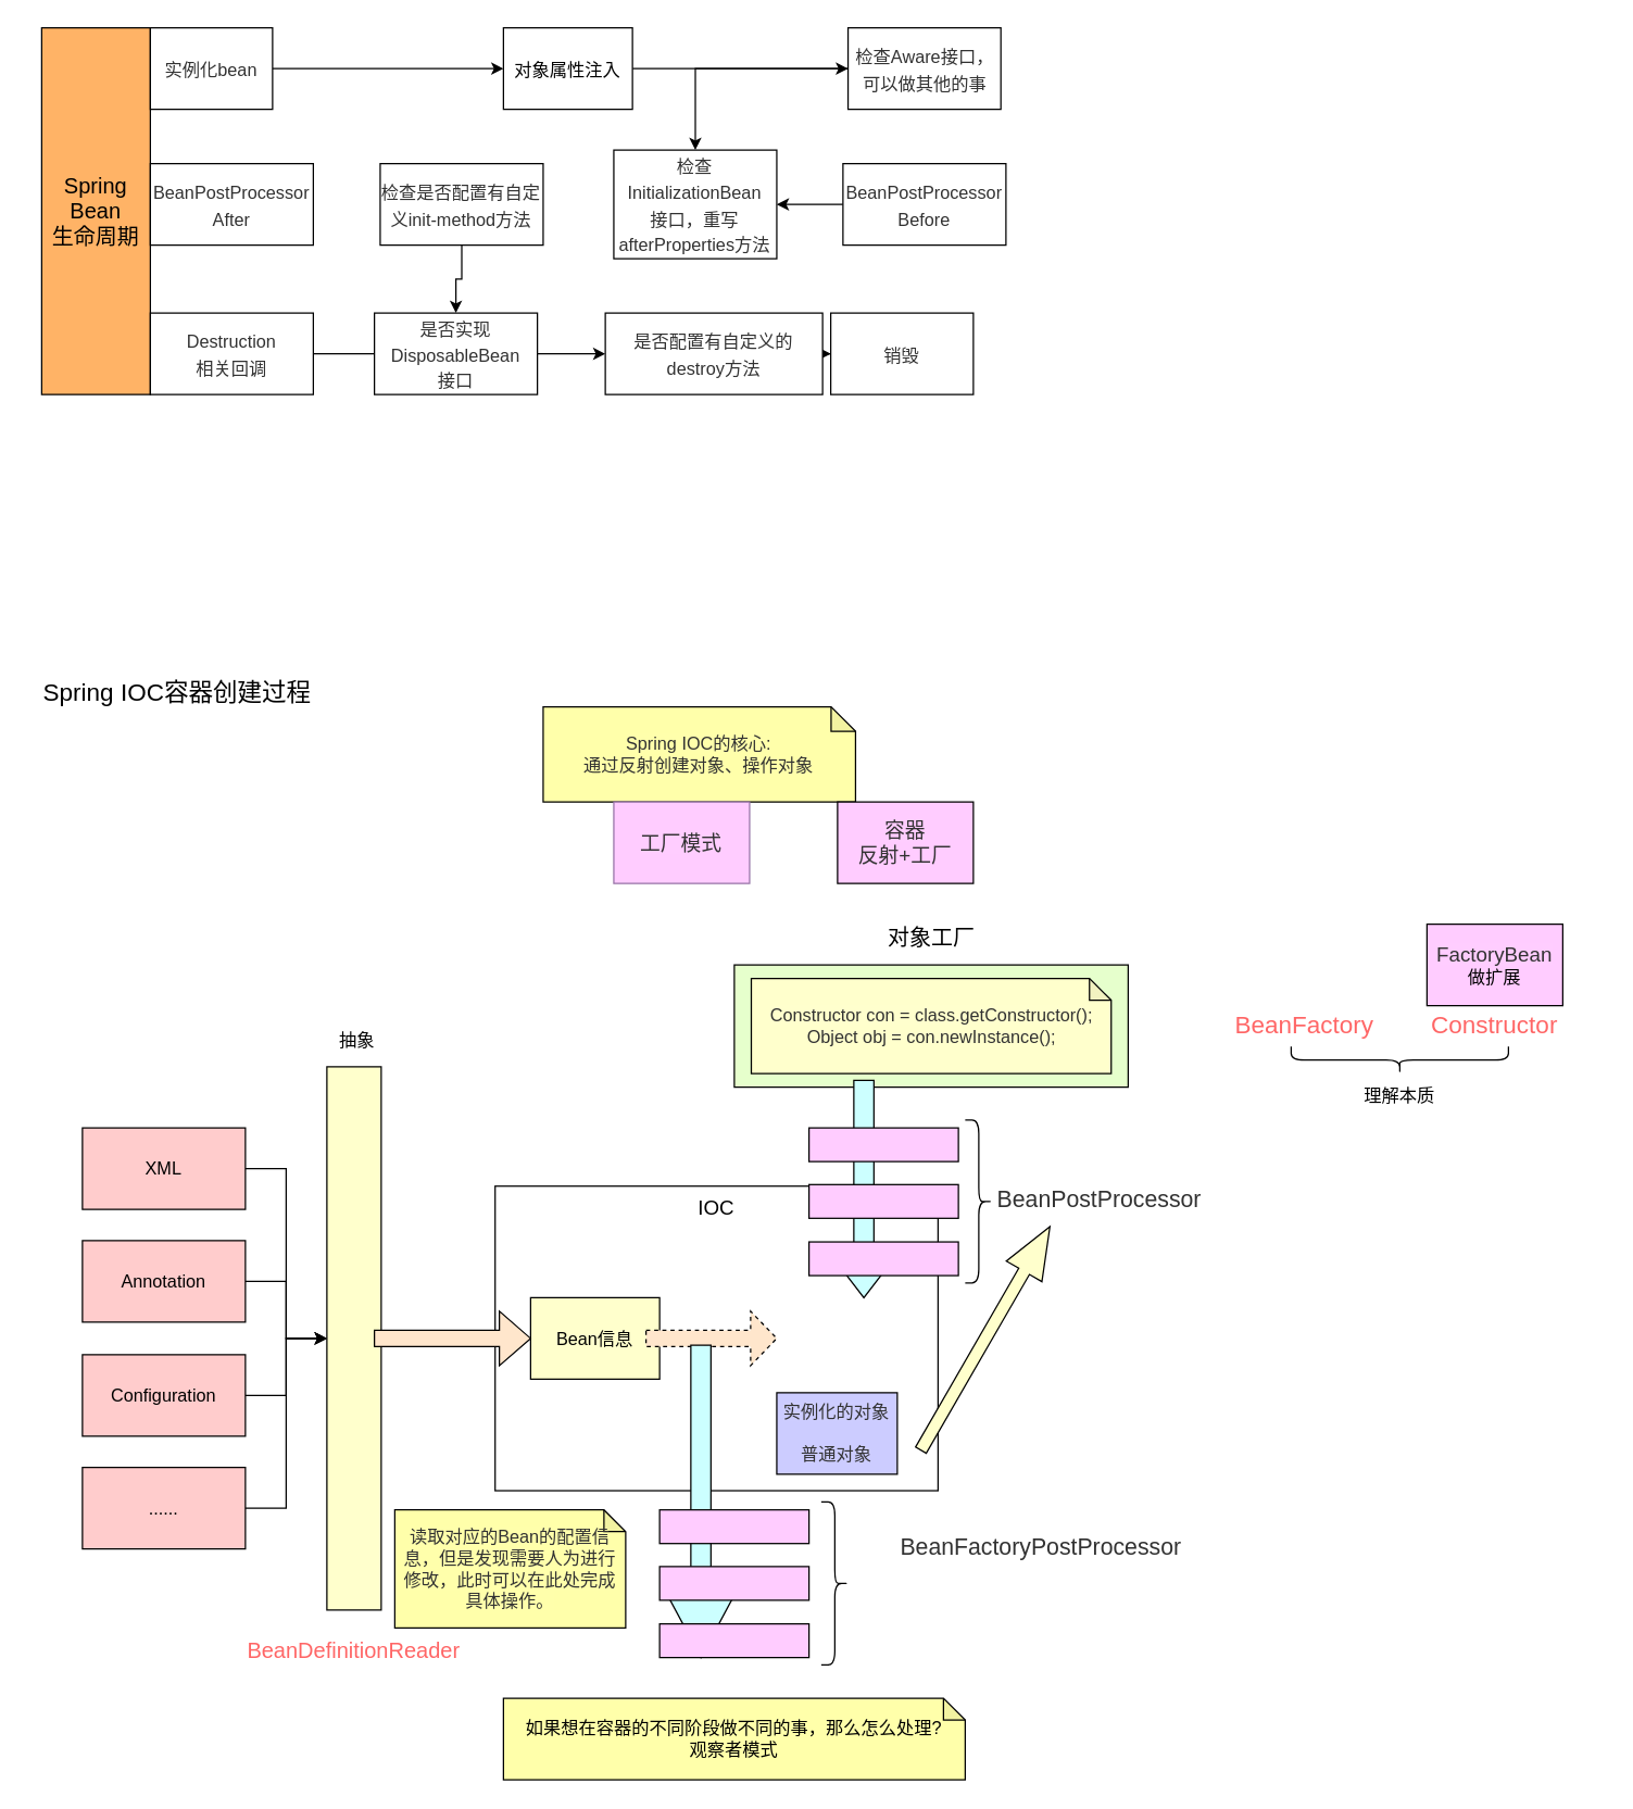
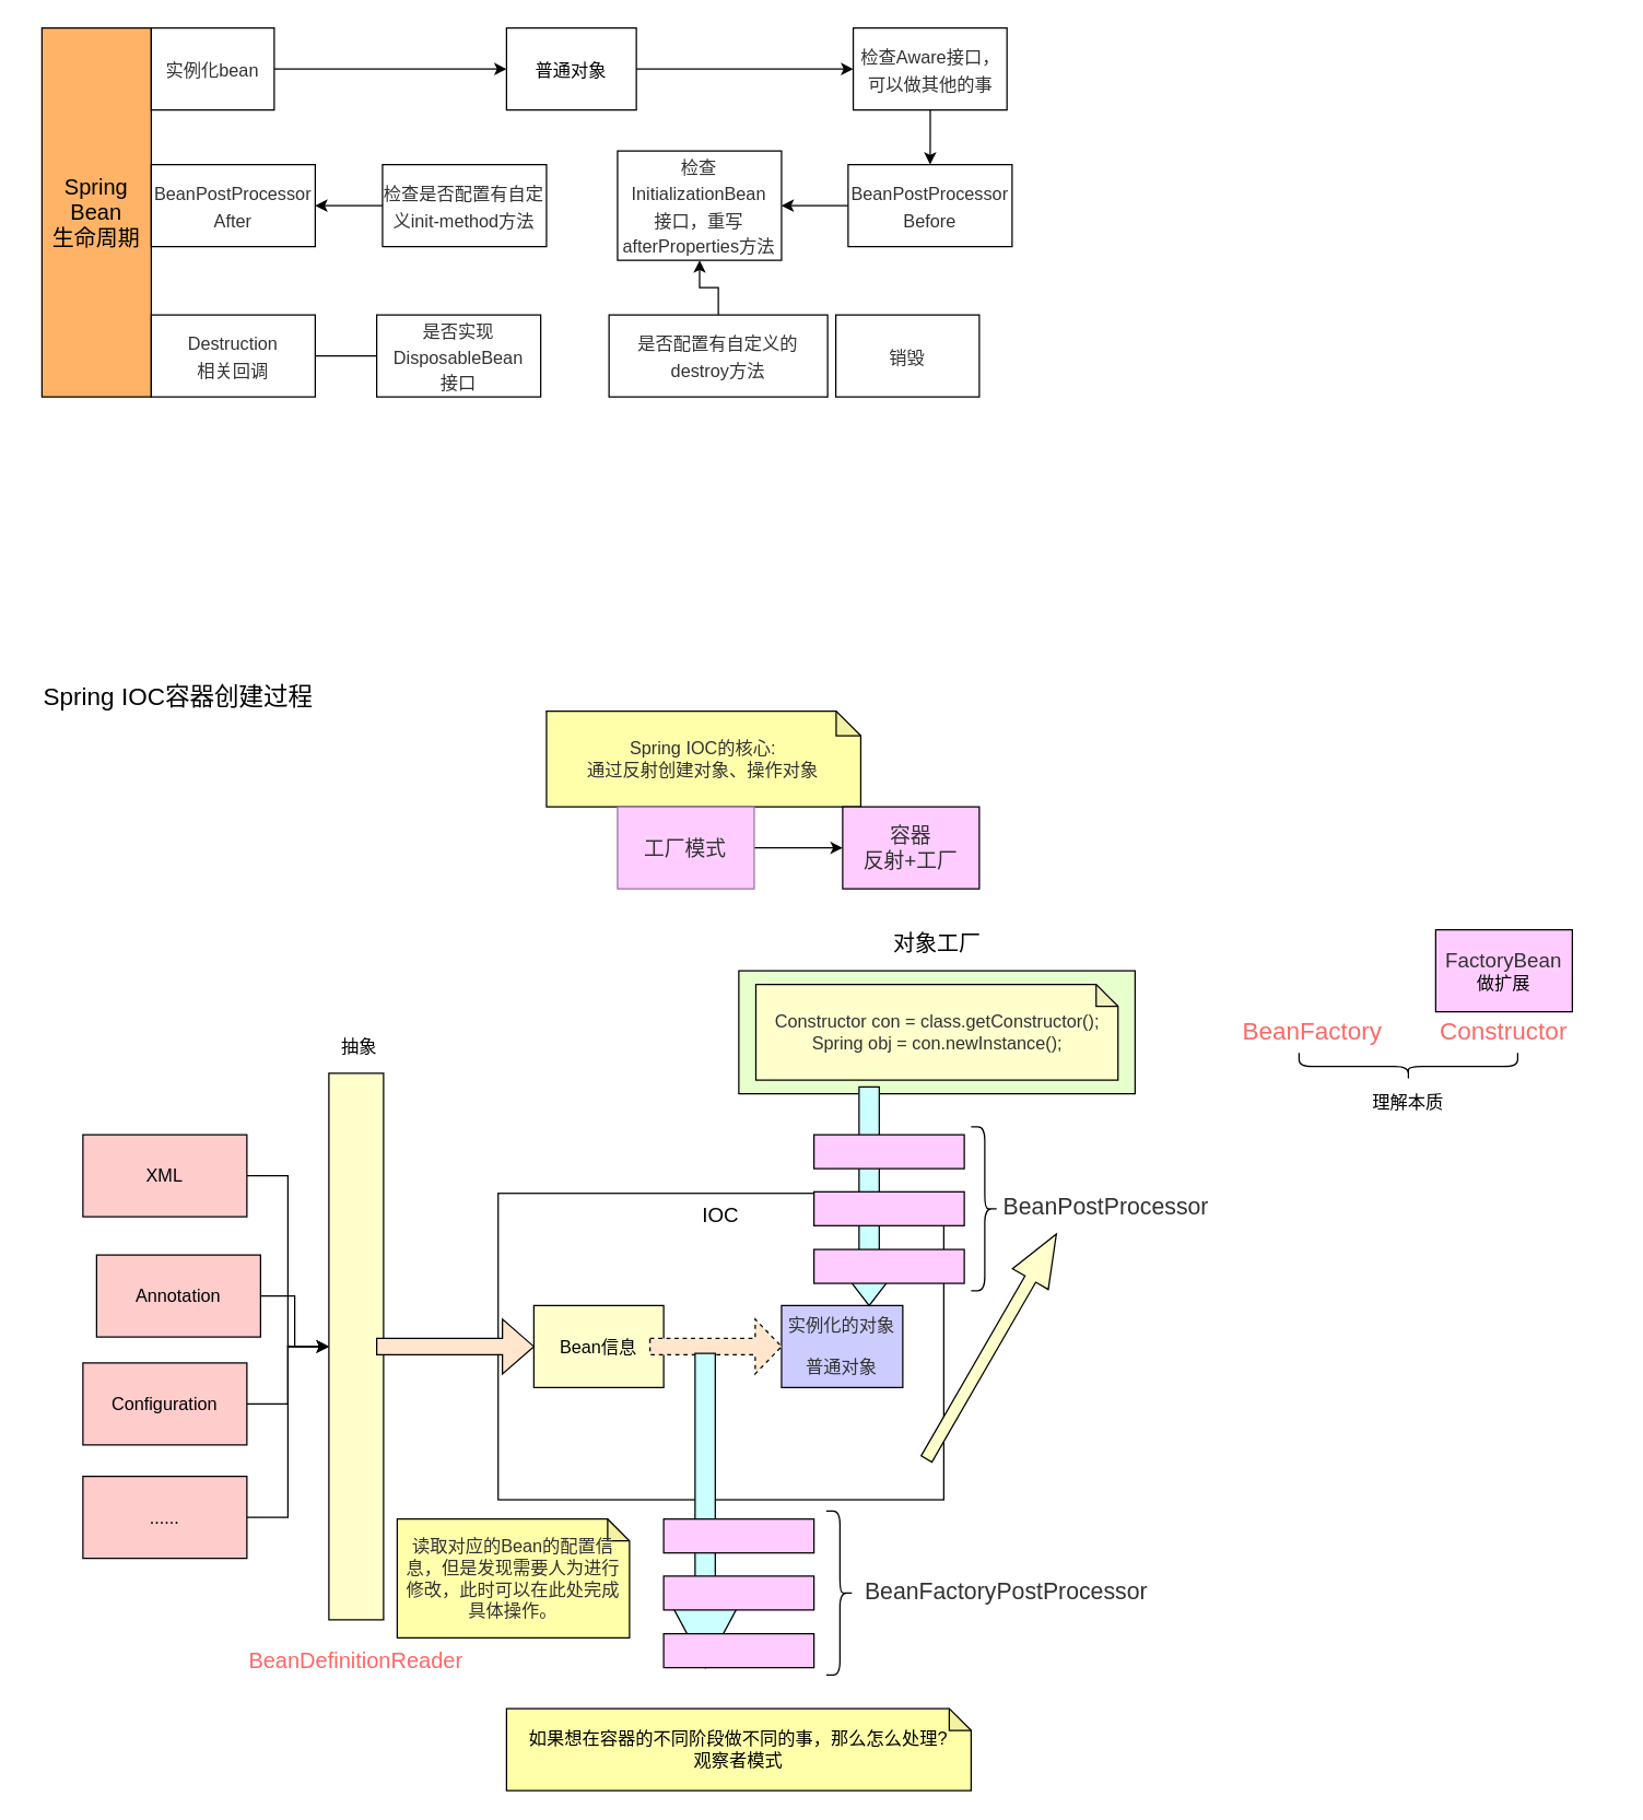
- <mxCell id="7" value="&lt;font style=&quot;font-size: 13px&quot;&gt;对象属性注入&lt;/font&gt;" style="whiteSpace=wrap;html=1;rounded=0;fontSize=16;" parent="1" vertex="1"><mxGeometry x="370" y="20" width="95" height="60" as="geometry" /></mxCell>
+ <mxCell id="7" value="&lt;font style=&quot;font-size: 13px&quot;&gt;普通对象&lt;/font&gt;" style="whiteSpace=wrap;html=1;rounded=0;fontSize=16;" parent="1" vertex="1"><mxGeometry x="370" y="20" width="95" height="60" as="geometry" /></mxCell>
- <mxCell id="8" value="" style="edgeStyle=orthogonalEdgeStyle;rounded=0;orthogonalLoop=1;jettySize=auto;html=1;fontSize=16;" parent="1" source="9" target="12" edge="1"><mxGeometry relative="1" as="geometry" /></mxCell>
+ <mxCell id="8" value="" style="edgeStyle=orthogonalEdgeStyle;rounded=0;orthogonalLoop=1;jettySize=auto;html=1;fontSize=16;" parent="1" source="9" target="11" edge="1"><mxGeometry relative="1" as="geometry" /></mxCell>
- <mxCell id="13" value="" style="edgeStyle=orthogonalEdgeStyle;rounded=0;orthogonalLoop=1;jettySize=auto;html=1;fontSize=16;" parent="1" source="14" target="19" edge="1"><mxGeometry relative="1" as="geometry" /></mxCell>
+ <mxCell id="13" value="" style="edgeStyle=orthogonalEdgeStyle;rounded=0;orthogonalLoop=1;jettySize=auto;html=1;fontSize=16;" parent="1" source="14" target="15" edge="1"><mxGeometry relative="1" as="geometry" /></mxCell>
- <mxCell id="18" value="" style="edgeStyle=orthogonalEdgeStyle;rounded=0;orthogonalLoop=1;jettySize=auto;html=1;fontSize=16;" parent="1" source="19" target="21" edge="1"><mxGeometry relative="1" as="geometry" /></mxCell>
- <mxCell id="20" value="" style="edgeStyle=orthogonalEdgeStyle;rounded=0;orthogonalLoop=1;jettySize=auto;html=1;fontSize=16;" parent="1" source="21" target="22" edge="1"><mxGeometry relative="1" as="geometry" /></mxCell>
+ <mxCell id="20" value="" style="edgeStyle=orthogonalEdgeStyle;rounded=0;orthogonalLoop=1;jettySize=auto;html=1;fontSize=16;" parent="1" source="21" target="12" edge="1"><mxGeometry relative="1" as="geometry" /></mxCell>
+ <mxCell id="24" style="edgeStyle=orthogonalEdgeStyle;rounded=0;orthogonalLoop=1;jettySize=auto;html=1;exitX=1;exitY=0.5;exitDx=0;exitDy=0;entryX=0;entryY=0.5;entryDx=0;entryDy=0;fontSize=13;" parent="1" source="25" target="26" edge="1"><mxGeometry relative="1" as="geometry" /></mxCell>
- <mxCell id="51" value="&lt;span style=&quot;color: rgb(50 , 50 , 50) ; background-color: rgba(255 , 255 , 255 , 0.01)&quot;&gt;Constructor con = class.getConstructor();&lt;/span&gt;&lt;div style=&quot;resize: none ; outline: 0px ; color: rgb(50 , 50 , 50)&quot;&gt;Object obj = con.newInstance();&lt;/div&gt;" style="shape=note;whiteSpace=wrap;html=1;backgroundOutline=1;darkOpacity=0.05;shadow=0;strokeColor=#000000;fontSize=13;size=16;fillColor=#FFFFCC;" parent="1" vertex="1"><mxGeometry x="552.5" y="720" width="265" height="70" as="geometry" /></mxCell>
+ <mxCell id="51" value="&lt;span style=&quot;color: rgb(50 , 50 , 50) ; background-color: rgba(255 , 255 , 255 , 0.01)&quot;&gt;Constructor con = class.getConstructor();&lt;/span&gt;&lt;div style=&quot;resize: none ; outline: 0px ; color: rgb(50 , 50 , 50)&quot;&gt;Spring obj = con.newInstance();&lt;/div&gt;" style="shape=note;whiteSpace=wrap;html=1;backgroundOutline=1;darkOpacity=0.05;shadow=0;strokeColor=#000000;fontSize=13;size=16;fillColor=#FFFFCC;" parent="1" vertex="1"><mxGeometry x="552.5" y="720" width="265" height="70" as="geometry" /></mxCell>
- <mxCell id="30" value="Annotation" style="rounded=0;whiteSpace=wrap;html=1;shadow=0;fontSize=13;fillColor=#FFCCcc;" parent="1" vertex="1"><mxGeometry x="60" y="913" width="120" height="60" as="geometry" /></mxCell>
+ <mxCell id="30" value="Annotation" style="rounded=0;whiteSpace=wrap;html=1;shadow=0;fontSize=13;fillColor=#FFCCcc;" parent="1" vertex="1"><mxGeometry x="70" y="918" width="120" height="60" as="geometry" /></mxCell>
- <mxCell id="41" value="&lt;span style=&quot;color: rgb(50 , 50 , 50) ; background-color: rgba(255 , 255 , 255 , 0.01)&quot;&gt;实例化的对象&lt;/span&gt;&lt;div style=&quot;resize: none ; outline: 0px ; color: rgb(50 , 50 , 50)&quot;&gt;&lt;br&gt;&lt;/div&gt;&lt;div style=&quot;resize: none ; outline: 0px ; color: rgb(50 , 50 , 50)&quot;&gt;普通对象&lt;/div&gt;" style="rounded=0;whiteSpace=wrap;html=1;shadow=0;fontSize=13;fillColor=#ccccFF;" parent="1" vertex="1"><mxGeometry x="571.25" y="1025" width="88.75" height="60" as="geometry" /></mxCell>
+ <mxCell id="41" value="&lt;span style=&quot;color: rgb(50 , 50 , 50) ; background-color: rgba(255 , 255 , 255 , 0.01)&quot;&gt;实例化的对象&lt;/span&gt;&lt;div style=&quot;resize: none ; outline: 0px ; color: rgb(50 , 50 , 50)&quot;&gt;&lt;br&gt;&lt;/div&gt;&lt;div style=&quot;resize: none ; outline: 0px ; color: rgb(50 , 50 , 50)&quot;&gt;普通对象&lt;/div&gt;" style="rounded=0;whiteSpace=wrap;html=1;shadow=0;fontSize=13;fillColor=#ccccFF;" parent="1" vertex="1"><mxGeometry x="571.25" y="955" width="88.75" height="60" as="geometry" /></mxCell>
- <mxCell id="48" value="&lt;span style=&quot;color: rgb(50 , 50 , 50) ; font-size: 17px ; background-color: rgba(255 , 255 , 255 , 0.01)&quot;&gt;BeanFactoryPostProcessor&lt;/span&gt;" style="text;html=1;strokeColor=none;fillColor=none;align=center;verticalAlign=middle;whiteSpace=wrap;rounded=0;shadow=0;fontSize=13;" parent="1" vertex="1"><mxGeometry x="654" y="1117.9" width="224" height="45" as="geometry" /></mxCell>
+ <mxCell id="48" value="&lt;span style=&quot;color: rgb(50 , 50 , 50) ; font-size: 17px ; background-color: rgba(255 , 255 , 255 , 0.01)&quot;&gt;BeanFactoryPostProcessor&lt;/span&gt;" style="text;html=1;strokeColor=none;fillColor=none;align=center;verticalAlign=middle;whiteSpace=wrap;rounded=0;shadow=0;fontSize=13;" parent="1" vertex="1"><mxGeometry x="624" y="1142.9" width="224" height="45" as="geometry" /></mxCell>
